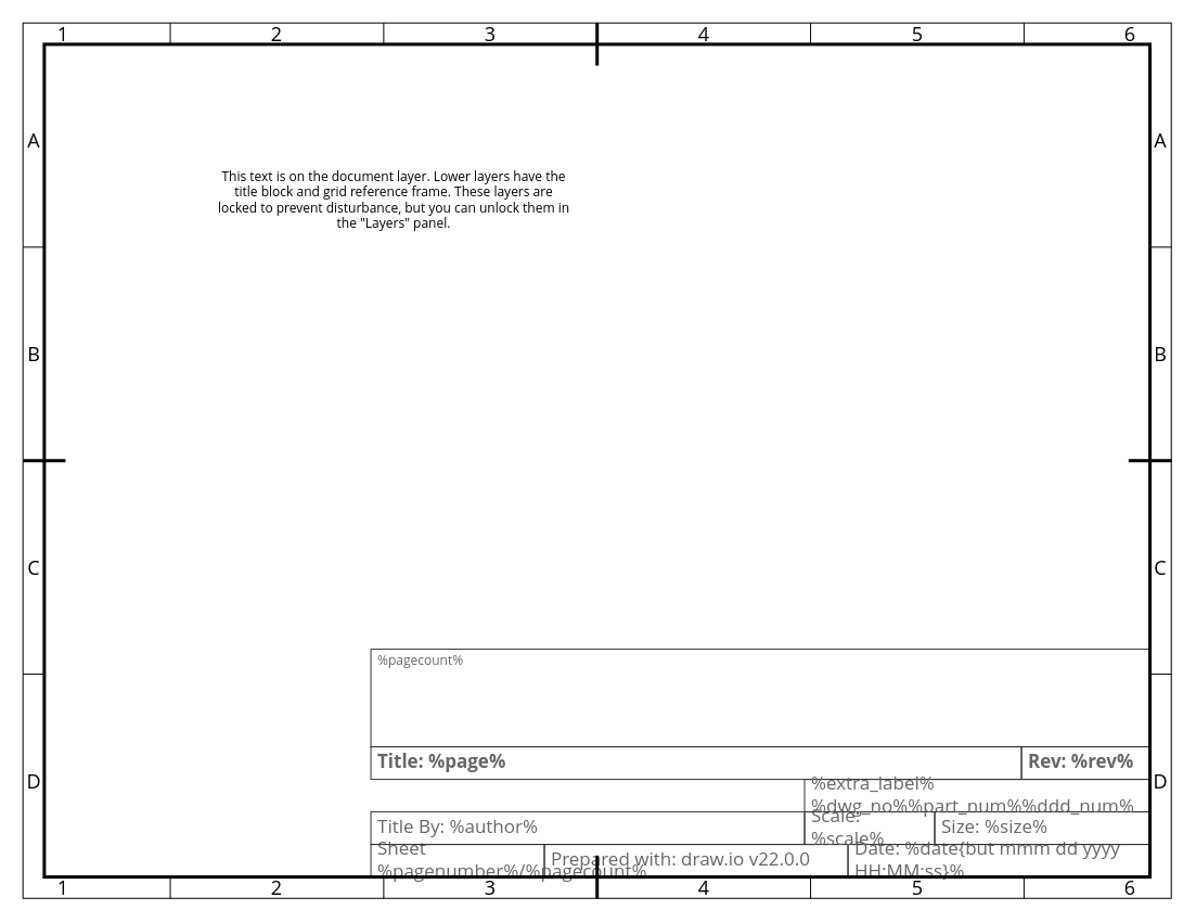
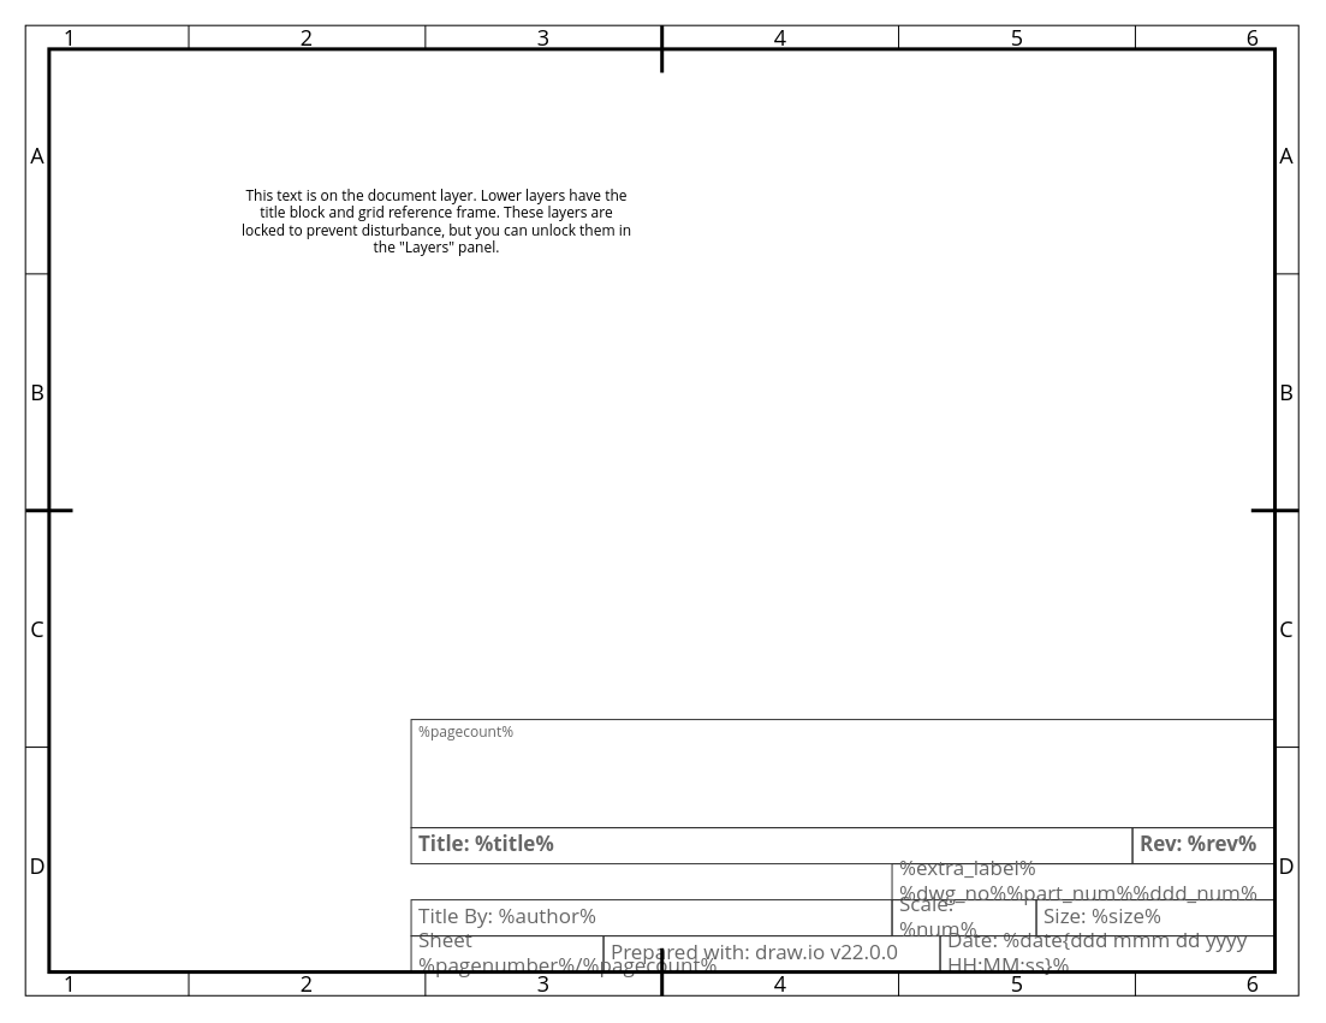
- <mxCell id="7" value="&lt;b&gt;Title: %page%&lt;/b&gt;" style="strokeWidth=1;shadow=0;dashed=0;align=center;html=1;shape=mxgraph.mockup.text.textBox;fontColor=#666666;align=left;fontSize=17;spacingLeft=4;spacingTop=-3;whiteSpace=wrap;strokeColor=#333333;mainText=;fillColor=none;fontFamily=Open Sans;movable=1;resizable=1;rotatable=1;deletable=1;editable=1;locked=0;connectable=1;" parent="1" vertex="1"><mxGeometry x="341.55" y="688.08" width="600" height="30" as="geometry" /></mxCell>
+ <mxCell id="7" value="&lt;b&gt;Title: %title%&lt;/b&gt;" style="strokeWidth=1;shadow=0;dashed=0;align=center;html=1;shape=mxgraph.mockup.text.textBox;fontColor=#666666;align=left;fontSize=17;spacingLeft=4;spacingTop=-3;whiteSpace=wrap;strokeColor=#333333;mainText=;fillColor=none;fontFamily=Open Sans;movable=1;resizable=1;rotatable=1;deletable=1;editable=1;locked=0;connectable=1;" parent="1" vertex="1"><mxGeometry x="341.55" y="688.08" width="600" height="30" as="geometry" /></mxCell>
- <mxCell id="11" value="&lt;div align=&quot;left&quot;&gt;Scale: %scale%&lt;/div&gt;" style="strokeWidth=1;shadow=0;dashed=0;align=left;html=1;shape=mxgraph.mockup.text.textBox;fontColor=#666666;align=left;fontSize=17;spacingLeft=4;spacingTop=-3;whiteSpace=wrap;strokeColor=#333333;mainText=;fillColor=none;fontFamily=Open Sans;movable=1;resizable=1;rotatable=1;deletable=1;editable=1;locked=0;connectable=1;" parent="1" vertex="1"><mxGeometry x="741.55" y="748.08" width="120" height="30" as="geometry" /></mxCell>
+ <mxCell id="11" value="&lt;div align=&quot;left&quot;&gt;Scale: %num%&lt;/div&gt;" style="strokeWidth=1;shadow=0;dashed=0;align=left;html=1;shape=mxgraph.mockup.text.textBox;fontColor=#666666;align=left;fontSize=17;spacingLeft=4;spacingTop=-3;whiteSpace=wrap;strokeColor=#333333;mainText=;fillColor=none;fontFamily=Open Sans;movable=1;resizable=1;rotatable=1;deletable=1;editable=1;locked=0;connectable=1;" parent="1" vertex="1"><mxGeometry x="741.55" y="748.08" width="120" height="30" as="geometry" /></mxCell>
- <mxCell id="6" value="Date: &lt;font style=&quot;font-size: 17px;&quot;&gt;%date{but mmm dd yyyy HH:MM:ss}%&lt;/font&gt;" style="strokeWidth=1;shadow=0;dashed=0;align=center;html=1;shape=mxgraph.mockup.text.textBox;fontColor=#666666;align=left;fontSize=17;spacingLeft=4;spacingTop=-3;whiteSpace=wrap;strokeColor=#333333;mainText=;fillColor=none;fontFamily=Open Sans;movable=1;resizable=1;rotatable=1;deletable=1;editable=1;locked=0;connectable=1;" parent="1" vertex="1"><mxGeometry x="781.55" y="778.08" width="278.5" height="30" as="geometry" /></mxCell>
+ <mxCell id="6" value="Date: &lt;font style=&quot;font-size: 17px;&quot;&gt;%date{ddd mmm dd yyyy HH:MM:ss}%&lt;/font&gt;" style="strokeWidth=1;shadow=0;dashed=0;align=center;html=1;shape=mxgraph.mockup.text.textBox;fontColor=#666666;align=left;fontSize=17;spacingLeft=4;spacingTop=-3;whiteSpace=wrap;strokeColor=#333333;mainText=;fillColor=none;fontFamily=Open Sans;movable=1;resizable=1;rotatable=1;deletable=1;editable=1;locked=0;connectable=1;" parent="1" vertex="1"><mxGeometry x="781.55" y="778.08" width="278.5" height="30" as="geometry" /></mxCell>
